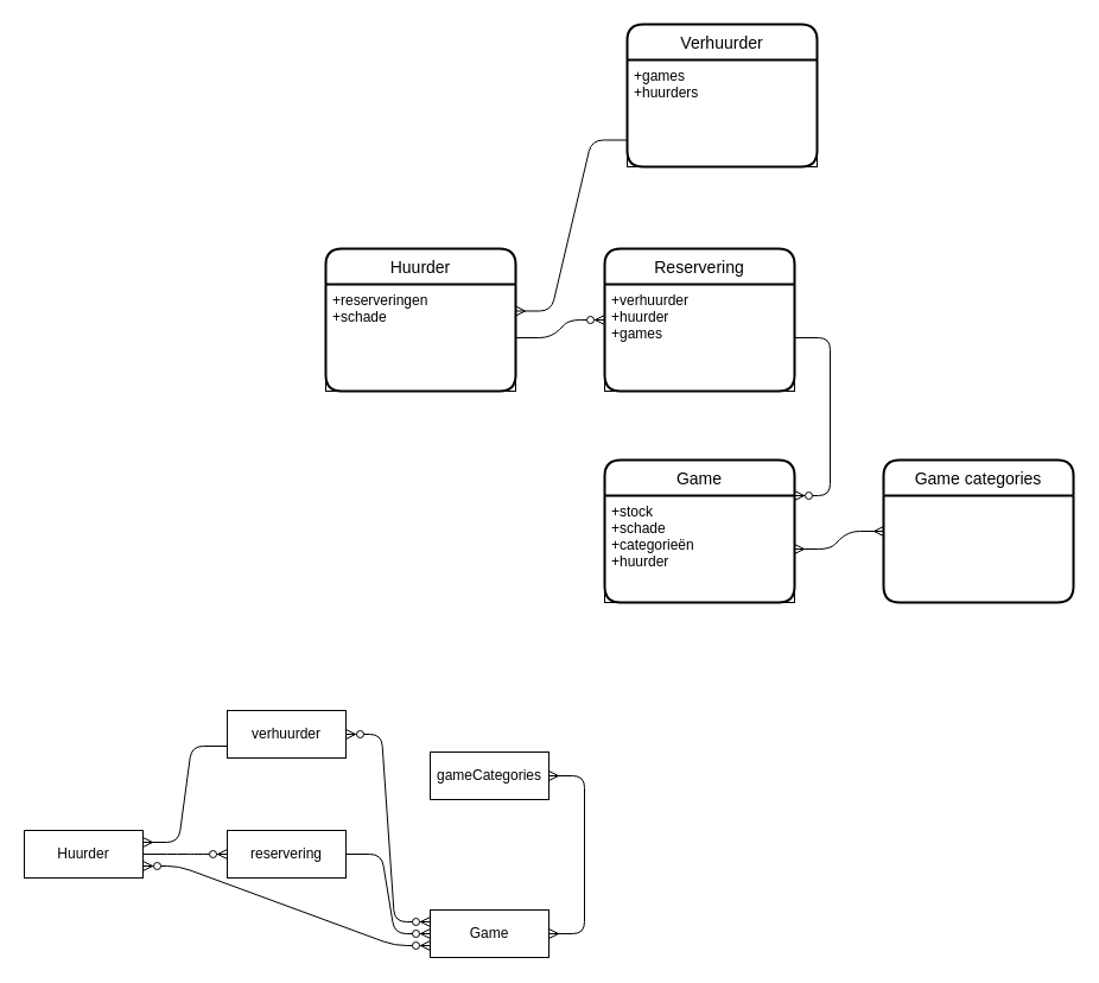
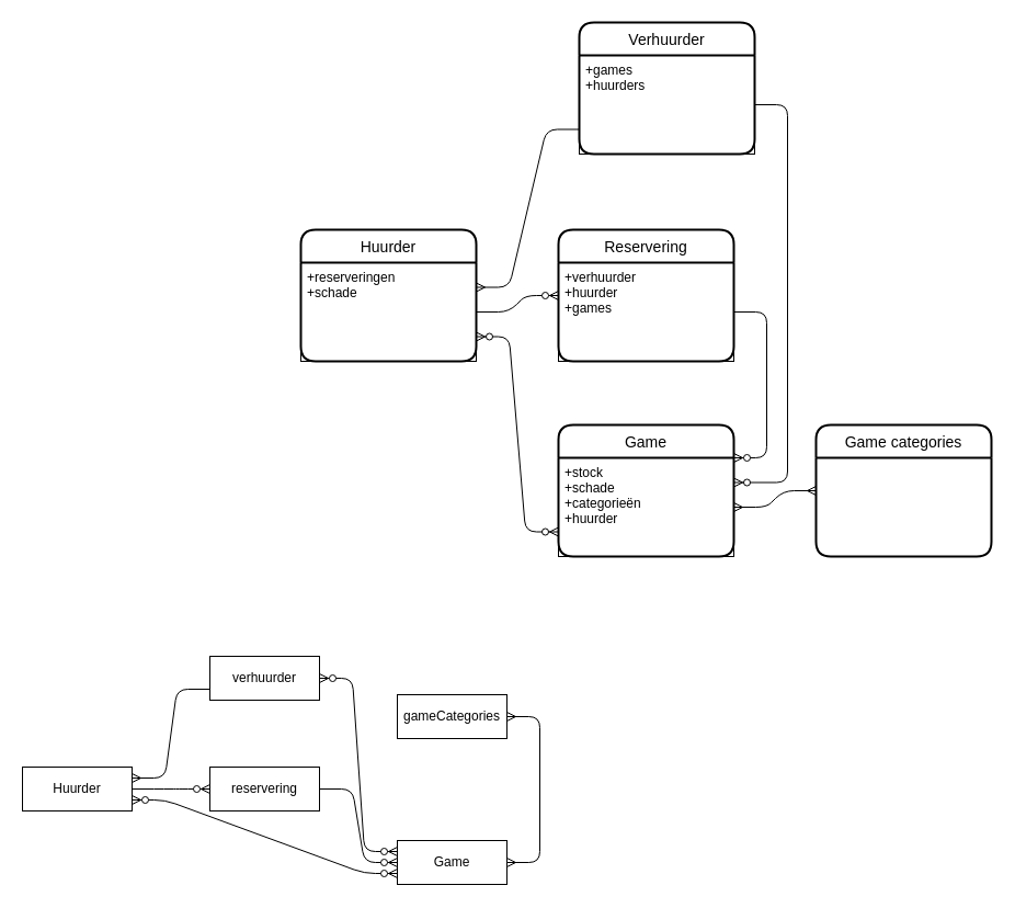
+ <mxCell id="27" value="" style="edgeStyle=entityRelationEdgeStyle;fontSize=12;html=1;endArrow=ERzeroToMany;endFill=1;strokeColor=#000000;fillColor=#33FF33;entryX=1;entryY=0.25;entryDx=0;entryDy=0;" edge="1" parent="1" source="9" target="5"><mxGeometry width="100" height="100" relative="1" as="geometry"><mxPoint x="657" y="335" as="sourcePoint" /><mxPoint x="757" y="235" as="targetPoint" /></mxGeometry></mxCell>
+ <mxCell id="24" value="" style="edgeStyle=entityRelationEdgeStyle;fontSize=12;html=1;endArrow=ERzeroToMany;endFill=1;startArrow=ERzeroToMany;exitX=1;exitY=0.75;exitDx=0;exitDy=0;entryX=0;entryY=0.75;entryDx=0;entryDy=0;strokeColor=#000000;" edge="1" parent="1" source="3" target="5"><mxGeometry width="100" height="100" relative="1" as="geometry"><mxPoint x="445" y="370" as="sourcePoint" /><mxPoint x="687" y="406" as="targetPoint" /></mxGeometry></mxCell>
